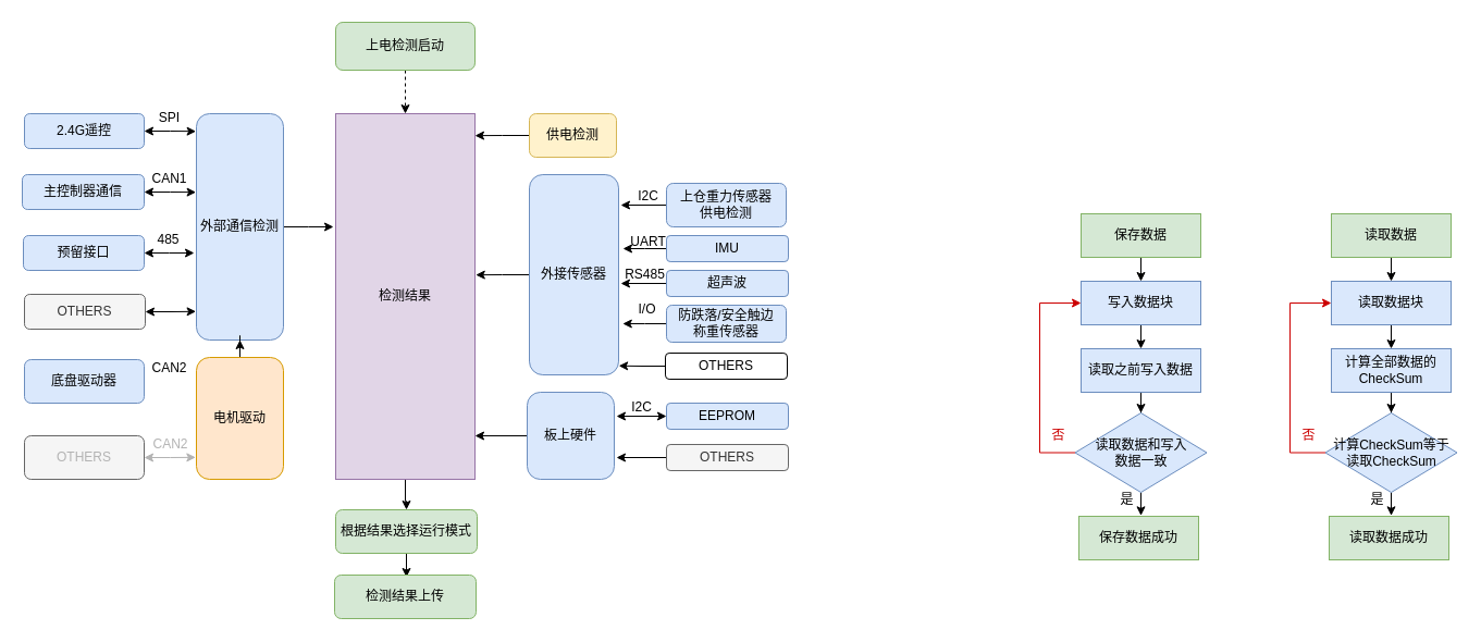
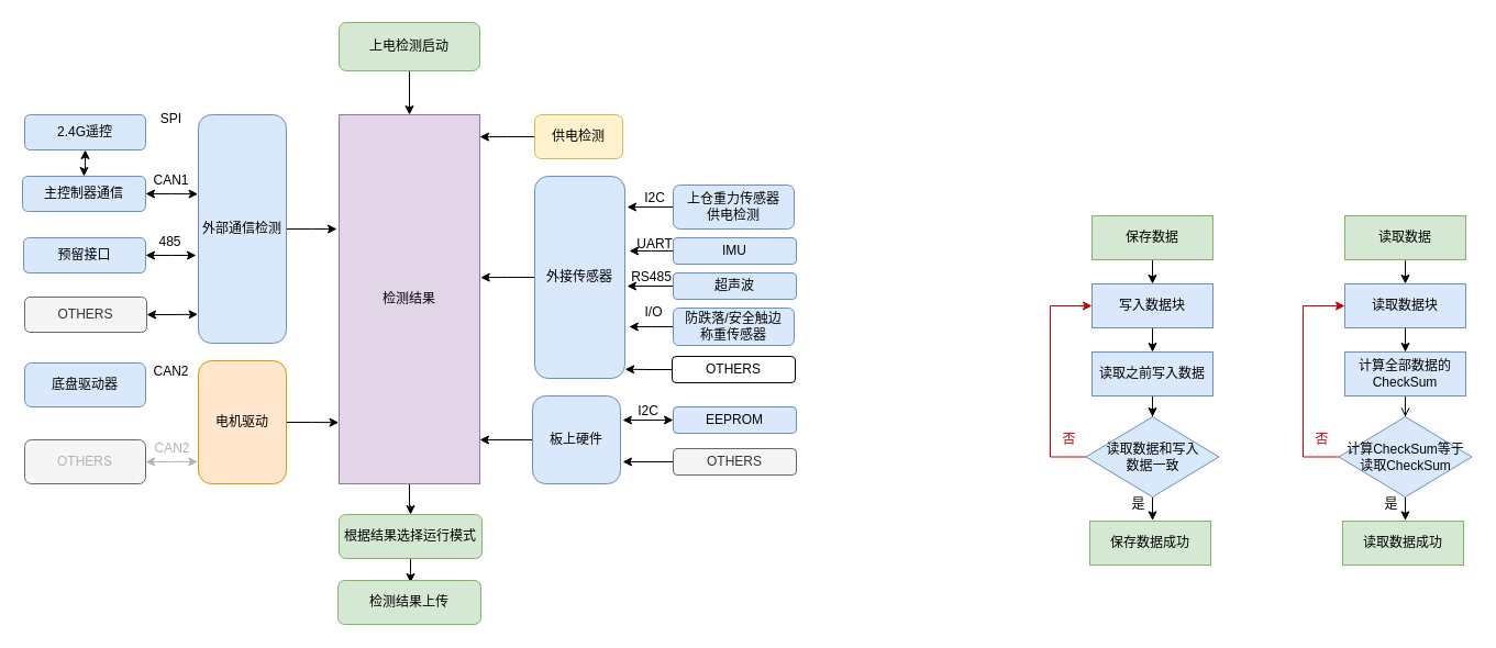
- <mxCell id="52" style="edgeStyle=orthogonalEdgeStyle;rounded=0;orthogonalLoop=1;jettySize=auto;html=1;entryX=0.5;entryY=0;entryDx=0;entryDy=0;fontColor=#B3B3B3;startArrow=none;startFill=0;endArrow=classic;endFill=1;strokeColor=#000000;dashed=1;" edge="1" parent="1" source="53" target="3"><mxGeometry relative="1" as="geometry" /></mxCell>
+ <mxCell id="52" style="edgeStyle=orthogonalEdgeStyle;rounded=0;orthogonalLoop=1;jettySize=auto;html=1;entryX=0.5;entryY=0;entryDx=0;entryDy=0;fontColor=#B3B3B3;startArrow=none;startFill=0;endArrow=classic;endFill=1;strokeColor=#000000;" edge="1" parent="1" source="53" target="3"><mxGeometry relative="1" as="geometry" /></mxCell>
- <mxCell id="16" style="edgeStyle=orthogonalEdgeStyle;rounded=0;orthogonalLoop=1;jettySize=auto;html=1;entryX=-0.005;entryY=0.078;entryDx=0;entryDy=0;entryPerimeter=0;fontColor=#B3B3B3;startArrow=classic;startFill=1;endArrow=classic;endFill=1;strokeColor=#000000;" edge="1" parent="1" source="17" target="23"><mxGeometry relative="1" as="geometry" /></mxCell>
+ <mxCell id="16" style="edgeStyle=orthogonalEdgeStyle;rounded=0;orthogonalLoop=1;jettySize=auto;html=1;fontColor=#B3B3B3;startArrow=classic;startFill=1;endArrow=classic;endFill=1;strokeColor=#000000;" edge="1" parent="1" source="17" target="15"><mxGeometry relative="1" as="geometry" /></mxCell>
- <mxCell id="24" style="edgeStyle=orthogonalEdgeStyle;rounded=0;orthogonalLoop=1;jettySize=auto;html=1;fontColor=#B3B3B3;startArrow=none;startFill=0;endArrow=classic;endFill=1;strokeColor=#000000;" edge="1" parent="1" source="25" target="23"><mxGeometry relative="1" as="geometry" /></mxCell>
+ <mxCell id="24" style="edgeStyle=orthogonalEdgeStyle;rounded=0;orthogonalLoop=1;jettySize=auto;html=1;entryX=-0.003;entryY=0.834;entryDx=0;entryDy=0;entryPerimeter=0;fontColor=#B3B3B3;startArrow=none;startFill=0;endArrow=classic;endFill=1;strokeColor=#000000;" edge="1" parent="1" source="25" target="3"><mxGeometry relative="1" as="geometry" /></mxCell>
- <mxCell id="70" style="edgeStyle=orthogonalEdgeStyle;rounded=0;orthogonalLoop=1;jettySize=auto;html=1;entryX=0.5;entryY=0;entryDx=0;entryDy=0;fontColor=#B3B3B3;startArrow=none;startFill=0;endArrow=classic;endFill=1;strokeColor=#000000;" edge="1" parent="1" source="71" target="74"><mxGeometry relative="1" as="geometry" /></mxCell>
+ <mxCell id="70" style="edgeStyle=orthogonalEdgeStyle;rounded=0;orthogonalLoop=1;jettySize=auto;html=1;entryX=0.5;entryY=0;entryDx=0;entryDy=0;fontColor=#B3B3B3;startArrow=none;startFill=0;endArrow=open;endFill=1;strokeColor=#000000;" edge="1" parent="1" source="71" target="74"><mxGeometry relative="1" as="geometry" /></mxCell>
